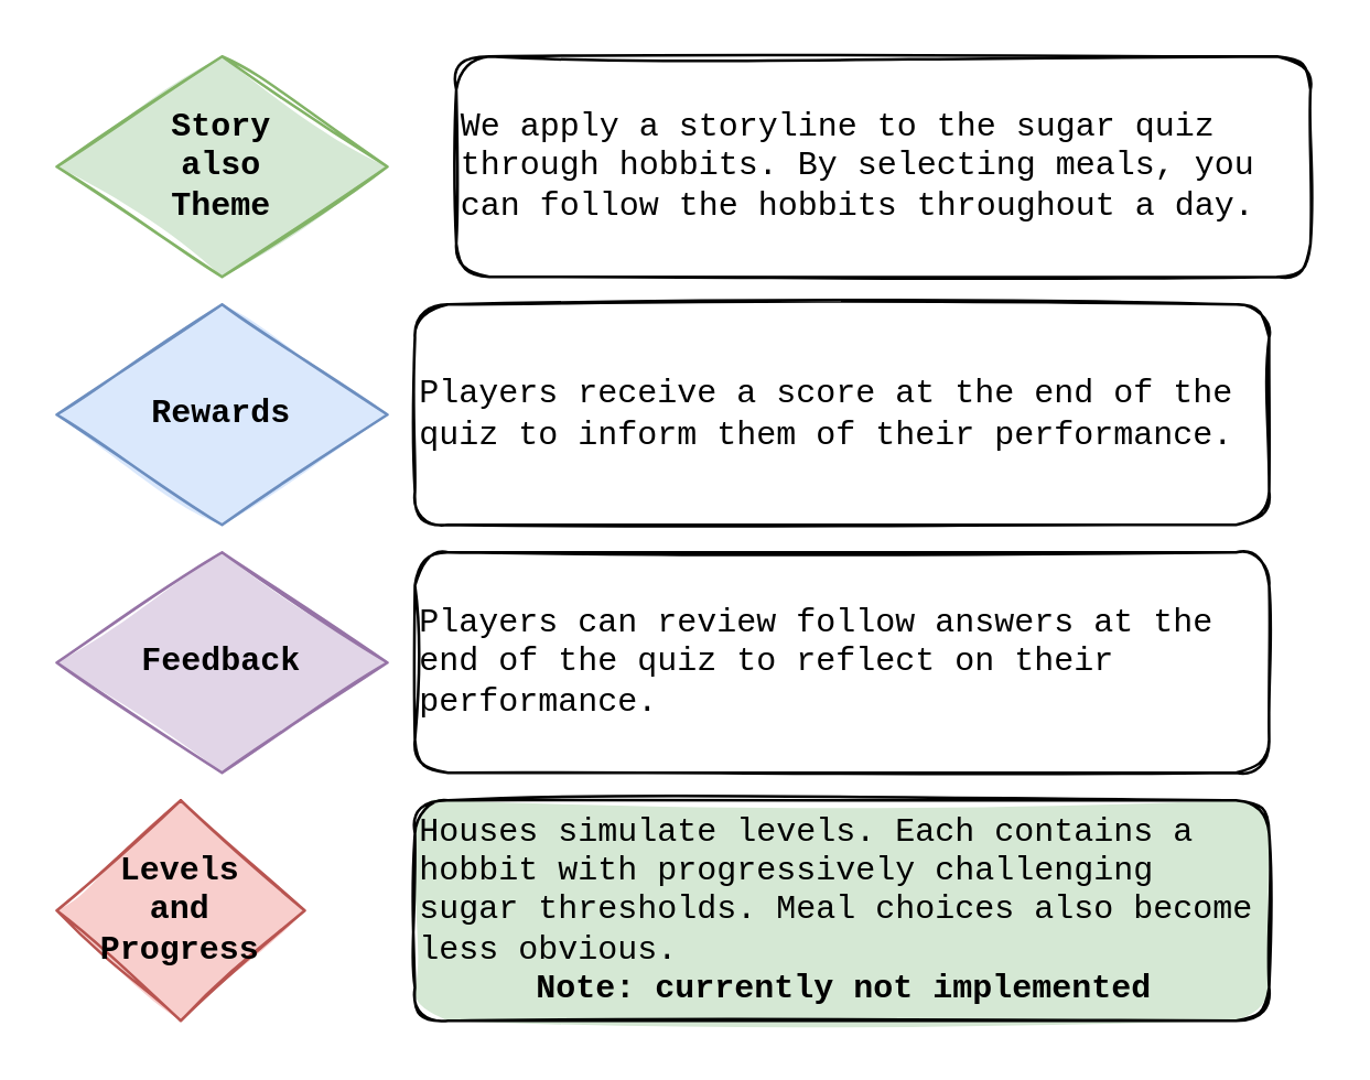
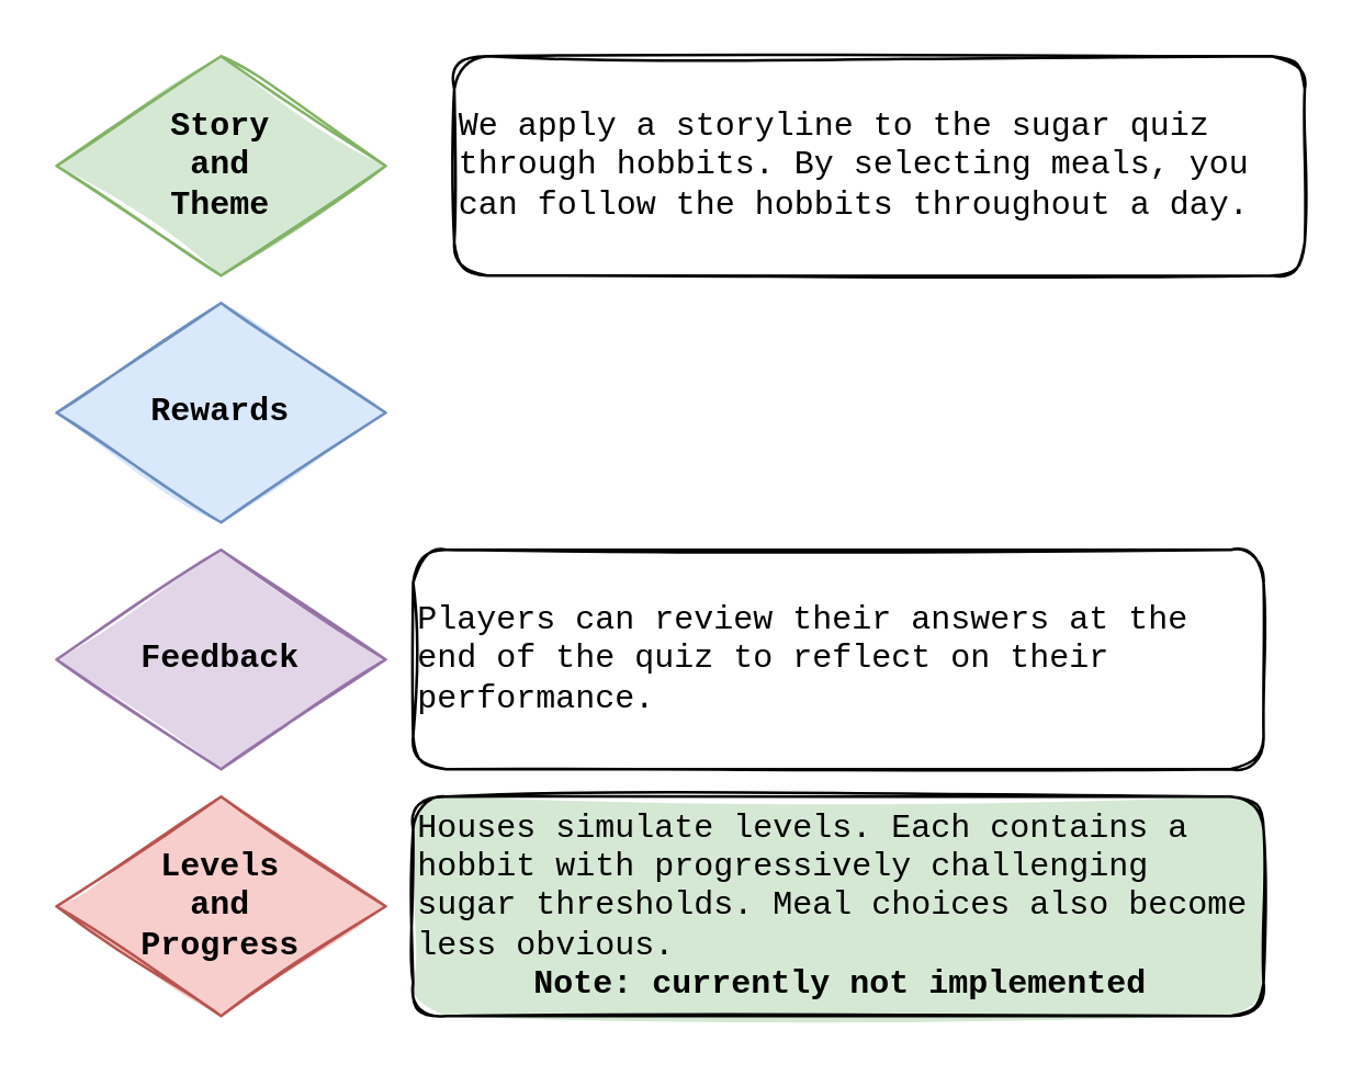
- <mxCell id="2" value="Story &lt;br&gt;also &lt;br&gt;Theme" style="rhombus;whiteSpace=wrap;html=1;sketch=1;fillStyle=solid;fillColor=#d5e8d4;strokeColor=#82b366;fontStyle=1;fontFamily=Courier New;" parent="1" vertex="1"><mxGeometry x="20" y="20" width="120" height="80" as="geometry" /></mxCell>
+ <mxCell id="2" value="Story &lt;br&gt;and &lt;br&gt;Theme" style="rhombus;whiteSpace=wrap;html=1;sketch=1;fillStyle=solid;fillColor=#d5e8d4;strokeColor=#82b366;fontStyle=1;fontFamily=Courier New;" parent="1" vertex="1"><mxGeometry x="20" y="20" width="120" height="80" as="geometry" /></mxCell>
- <mxCell id="7" value="Players receive a score at the end of the quiz to inform them of their performance." style="rounded=1;whiteSpace=wrap;html=1;sketch=1;fontFamily=Courier New;fontSize=12;fillStyle=solid;align=left;" parent="1" vertex="1"><mxGeometry x="150" y="110" width="310" height="80" as="geometry" /></mxCell>
- <mxCell id="8" value="Players can review follow answers at the end of the quiz to reflect on their performance." style="rounded=1;whiteSpace=wrap;html=1;sketch=1;fontFamily=Courier New;fontSize=12;fillStyle=solid;align=left;" parent="1" vertex="1"><mxGeometry x="150" y="200" width="310" height="80" as="geometry" /></mxCell>
+ <mxCell id="8" value="Players can review their answers at the end of the quiz to reflect on their performance." style="rounded=1;whiteSpace=wrap;html=1;sketch=1;fontFamily=Courier New;fontSize=12;fillStyle=solid;align=left;" parent="1" vertex="1"><mxGeometry x="150" y="200" width="310" height="80" as="geometry" /></mxCell>
- <mxCell id="3" value="Levels &lt;br style=&quot;font-size: 12px;&quot;&gt;and &lt;br style=&quot;font-size: 12px;&quot;&gt;Progress" style="rhombus;whiteSpace=wrap;html=1;fontFamily=Courier New;fontStyle=1;fontSize=12;fillColor=#f8cecc;strokeColor=#b85450;sketch=1;fillStyle=solid;" parent="1" vertex="1"><mxGeometry x="20" y="290" width="90" height="80" as="geometry" /></mxCell>
+ <mxCell id="3" value="Levels &lt;br style=&quot;font-size: 12px;&quot;&gt;and &lt;br style=&quot;font-size: 12px;&quot;&gt;Progress" style="rhombus;whiteSpace=wrap;html=1;fontFamily=Courier New;fontStyle=1;fontSize=12;fillColor=#f8cecc;strokeColor=#b85450;sketch=1;fillStyle=solid;" parent="1" vertex="1"><mxGeometry x="20" y="290" width="120" height="80" as="geometry" /></mxCell>
